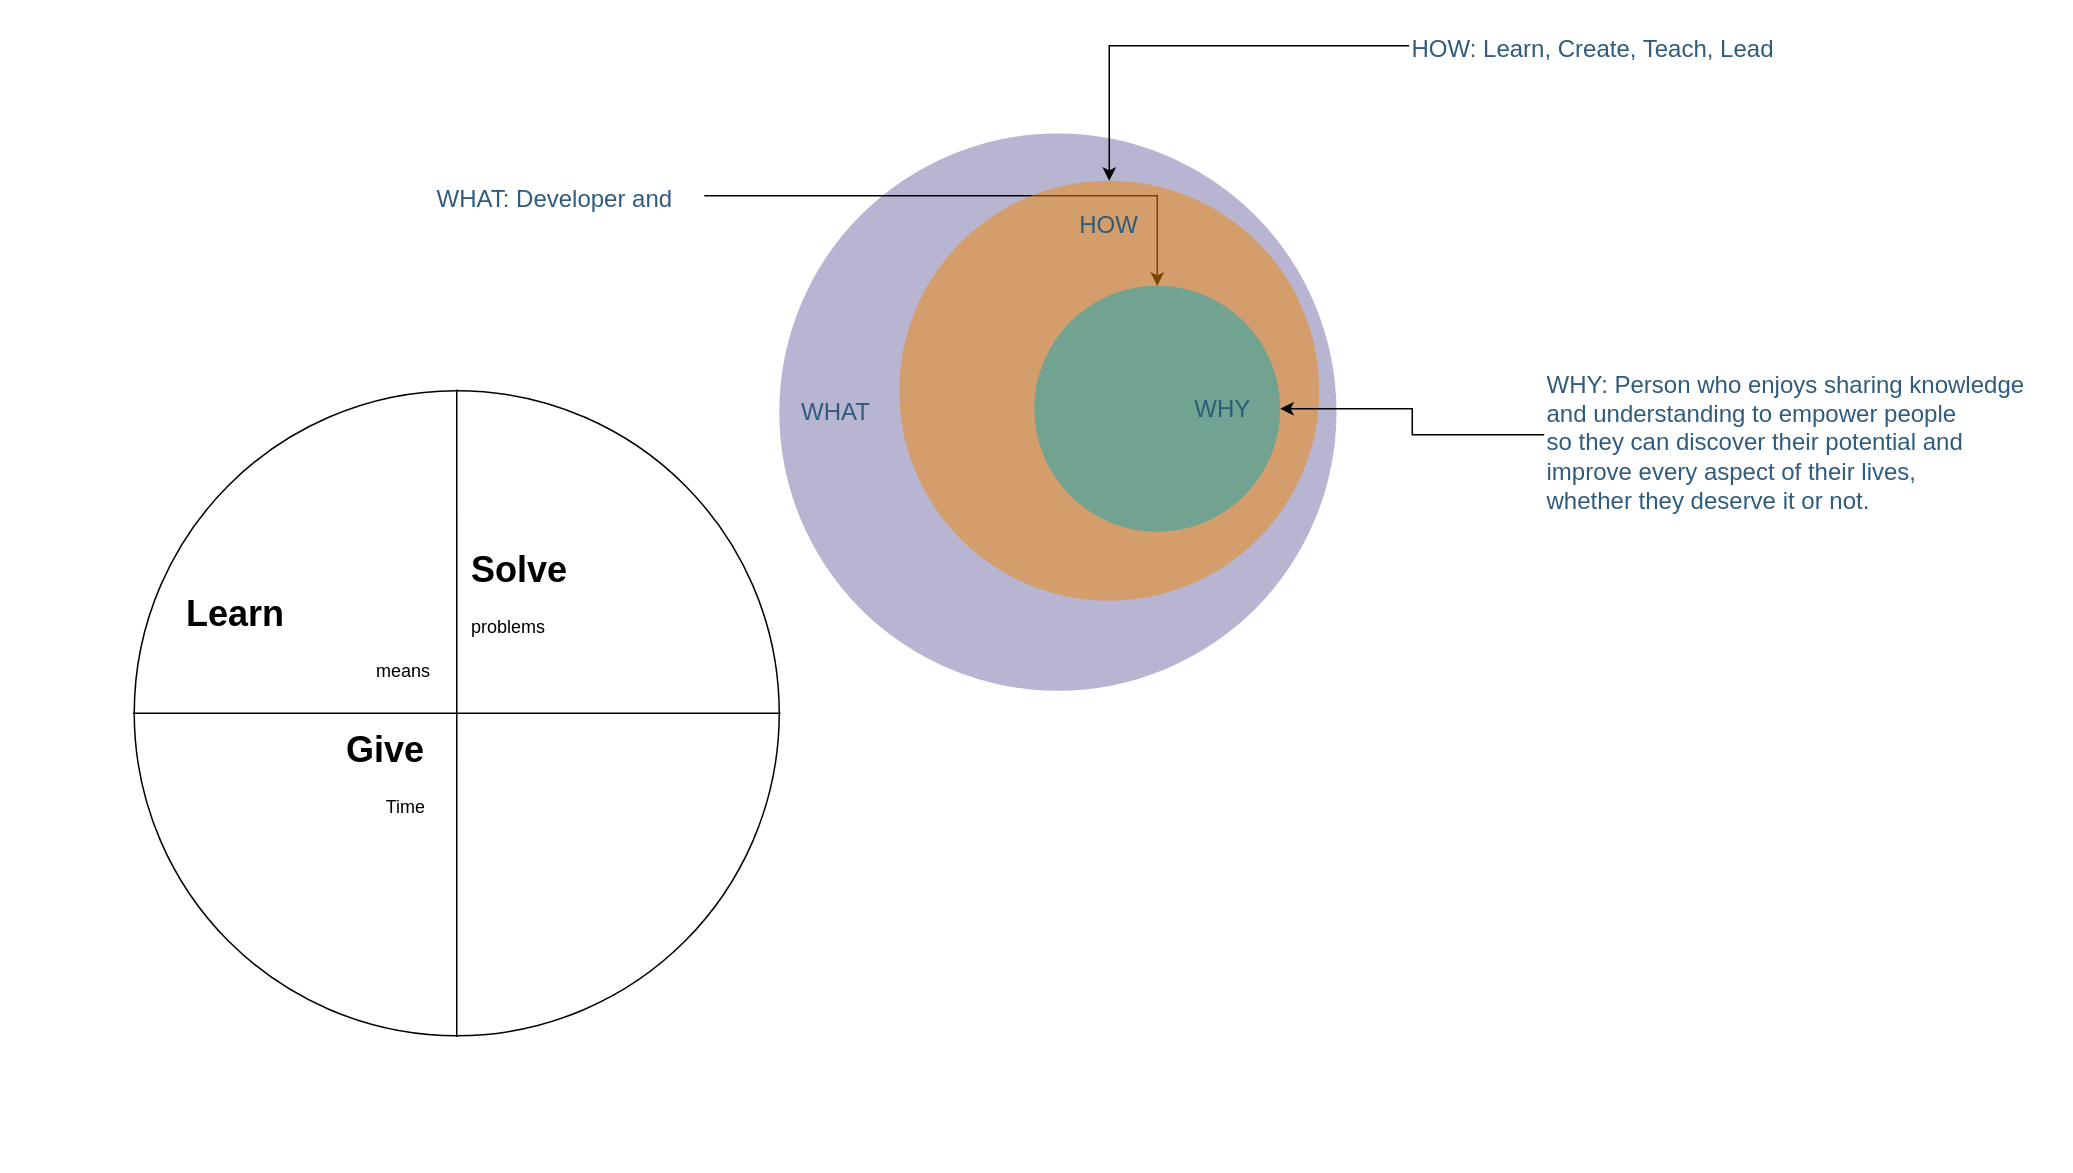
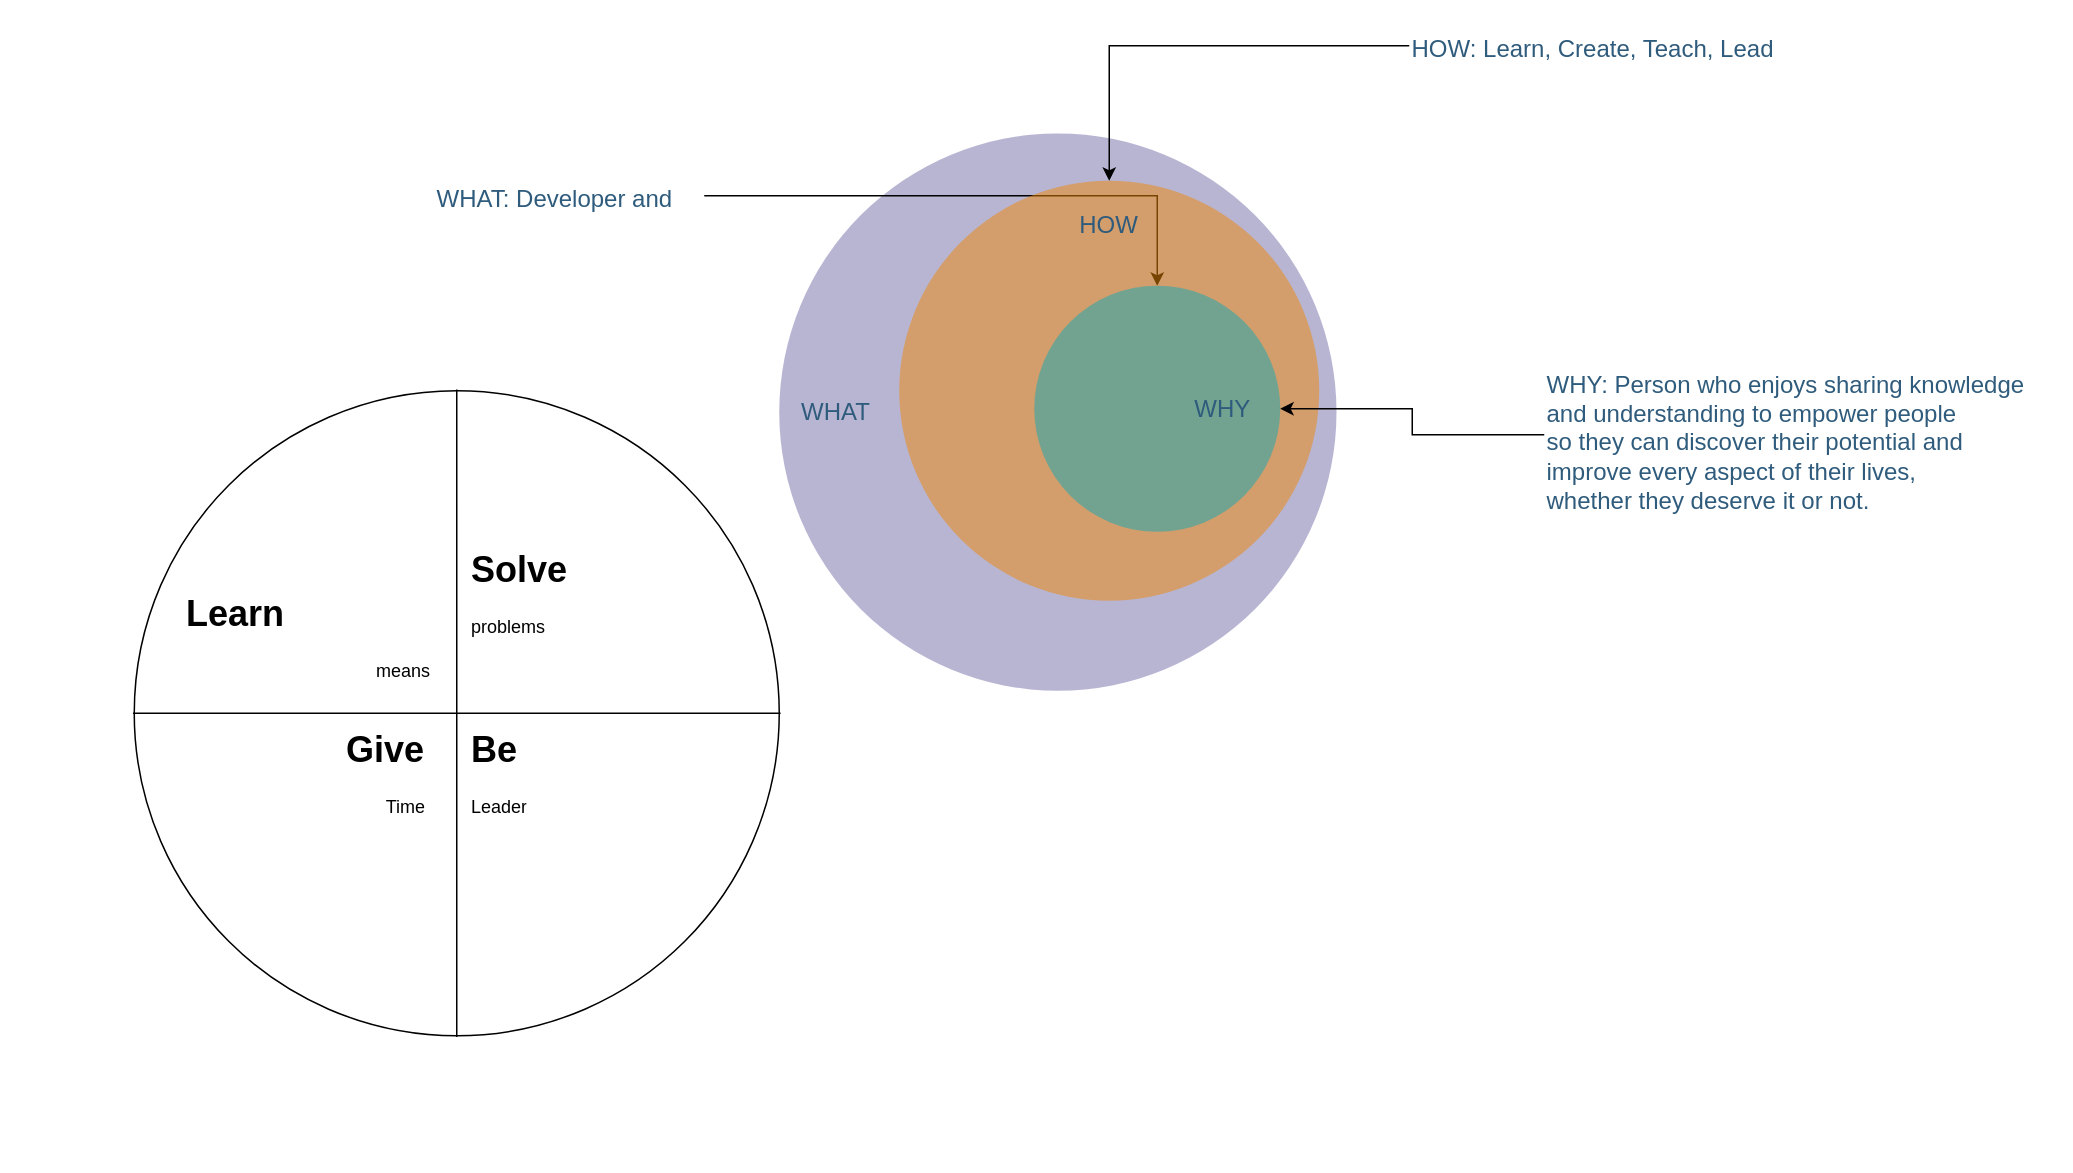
+ <mxCell id="14" value="&lt;h1&gt;Be&lt;/h1&gt;&lt;p&gt;Leader&lt;/p&gt;" style="text;html=1;strokeColor=none;fillColor=none;spacing=5;spacingTop=-20;whiteSpace=wrap;overflow=hidden;rounded=0;" vertex="1" parent="1"><mxGeometry x="240" y="480" width="180" height="110" as="geometry" /></mxCell>
